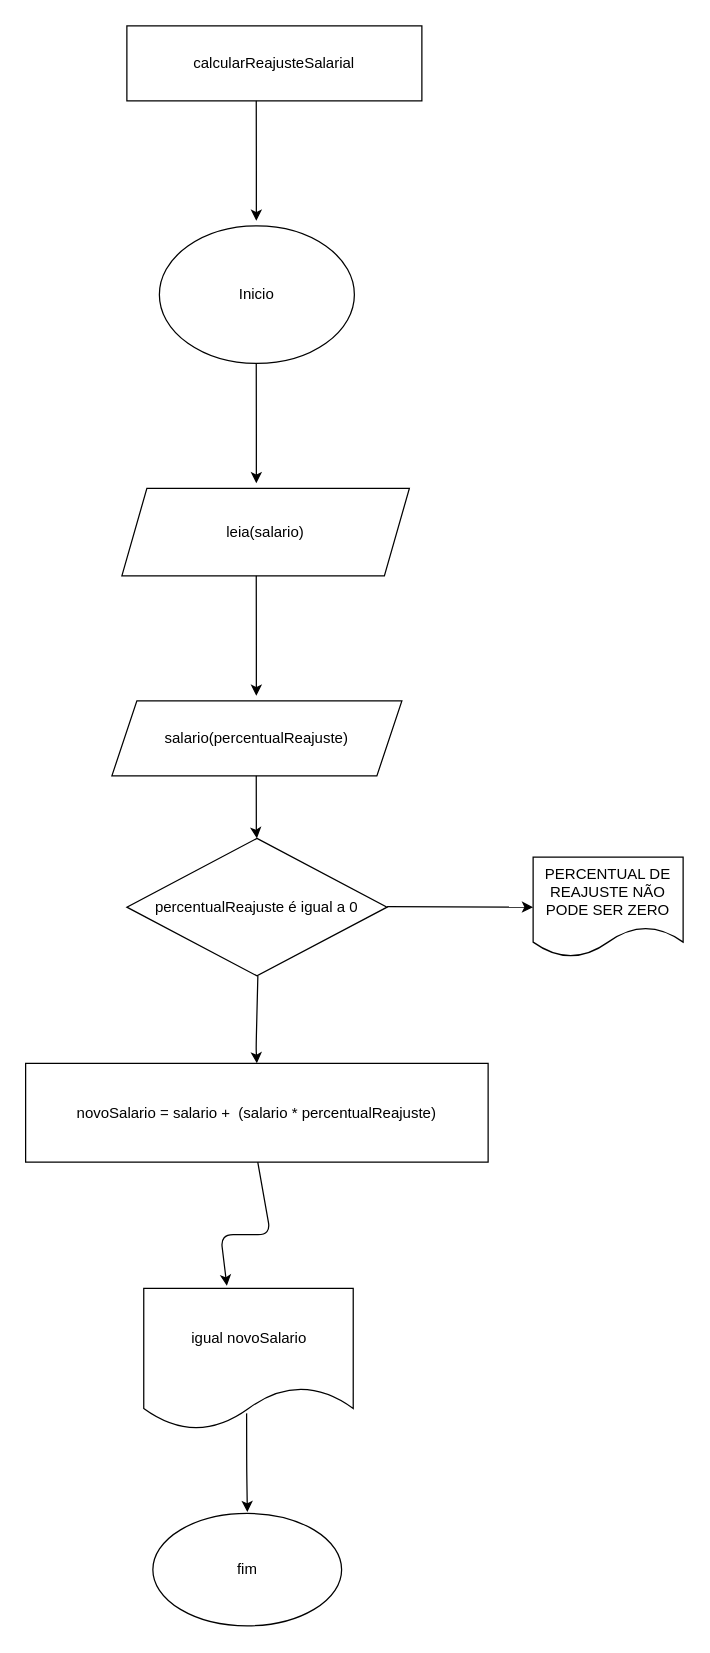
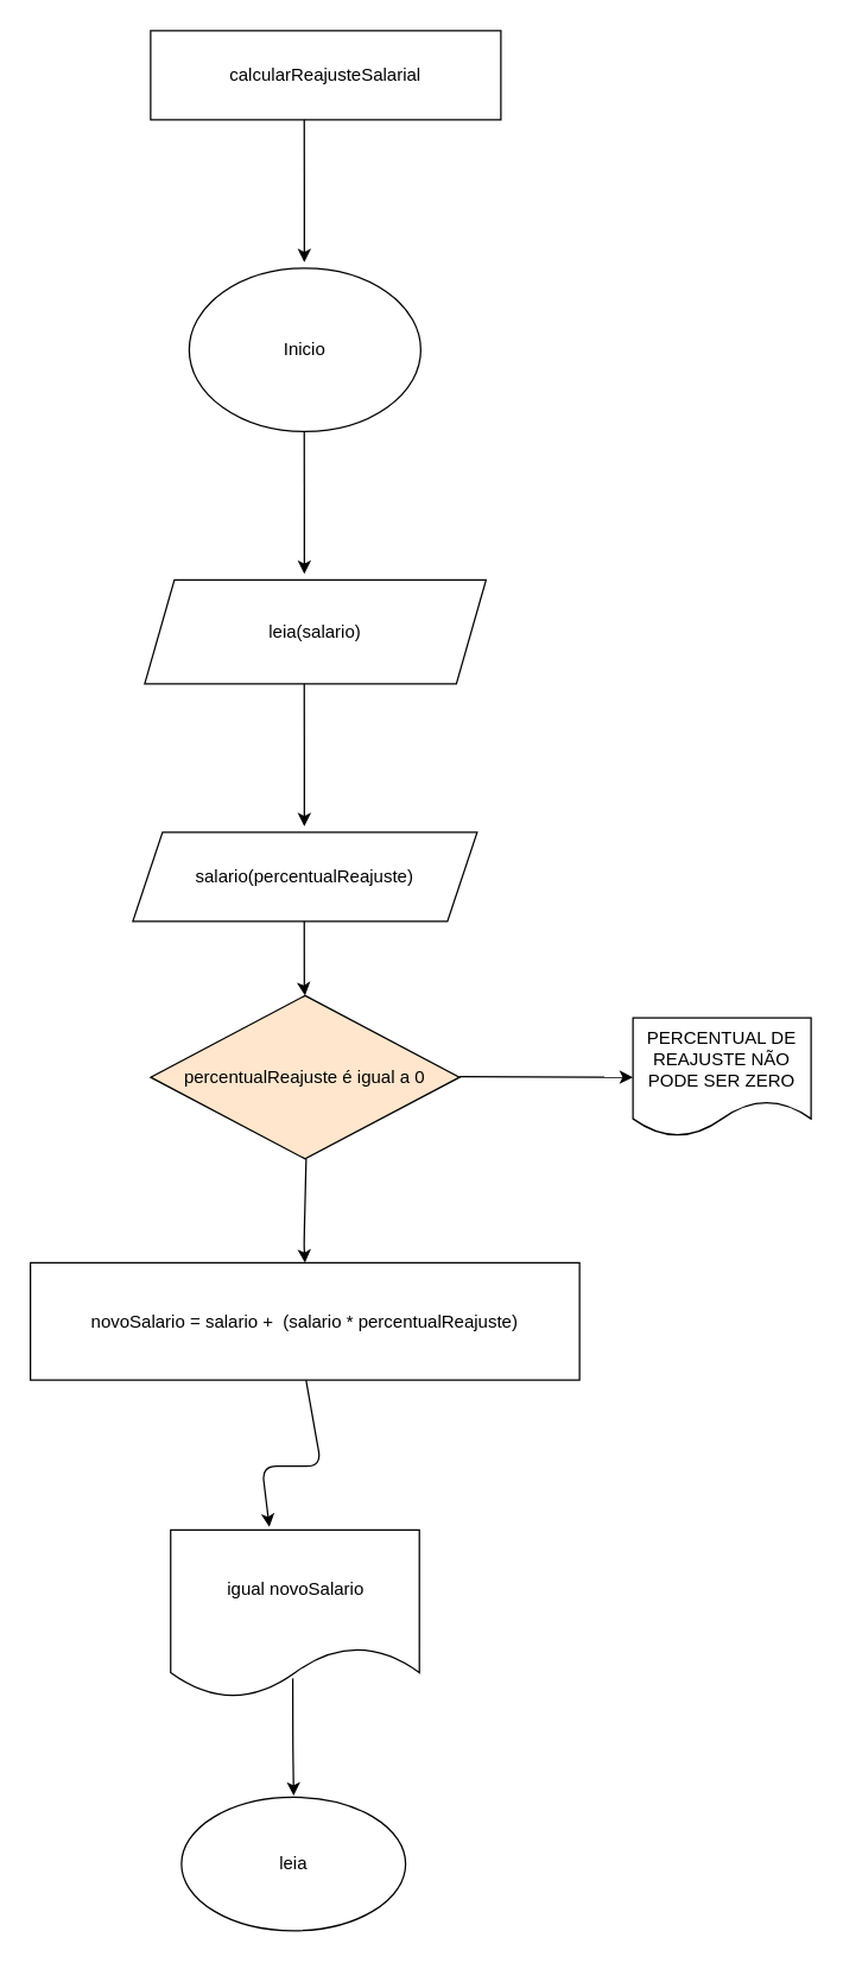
- <mxCell id="14" value="percentualReajuste é igual a 0" style="rhombus;whiteSpace=wrap;html=1;" parent="1" vertex="1"><mxGeometry x="101" y="670" width="208.15" height="110" as="geometry" /></mxCell>
+ <mxCell id="14" value="percentualReajuste é igual a 0" style="rhombus;whiteSpace=wrap;html=1;fillColor=#ffe6cc;" parent="1" vertex="1"><mxGeometry x="101" y="670" width="208.15" height="110" as="geometry" /></mxCell>
- <mxCell id="13" value="fim" style="ellipse;whiteSpace=wrap;html=1;" parent="1" vertex="1"><mxGeometry x="121.79" y="1210" width="151" height="90" as="geometry" /></mxCell>
+ <mxCell id="13" value="leia" style="ellipse;whiteSpace=wrap;html=1;" parent="1" vertex="1"><mxGeometry x="121.79" y="1210" width="151" height="90" as="geometry" /></mxCell>
